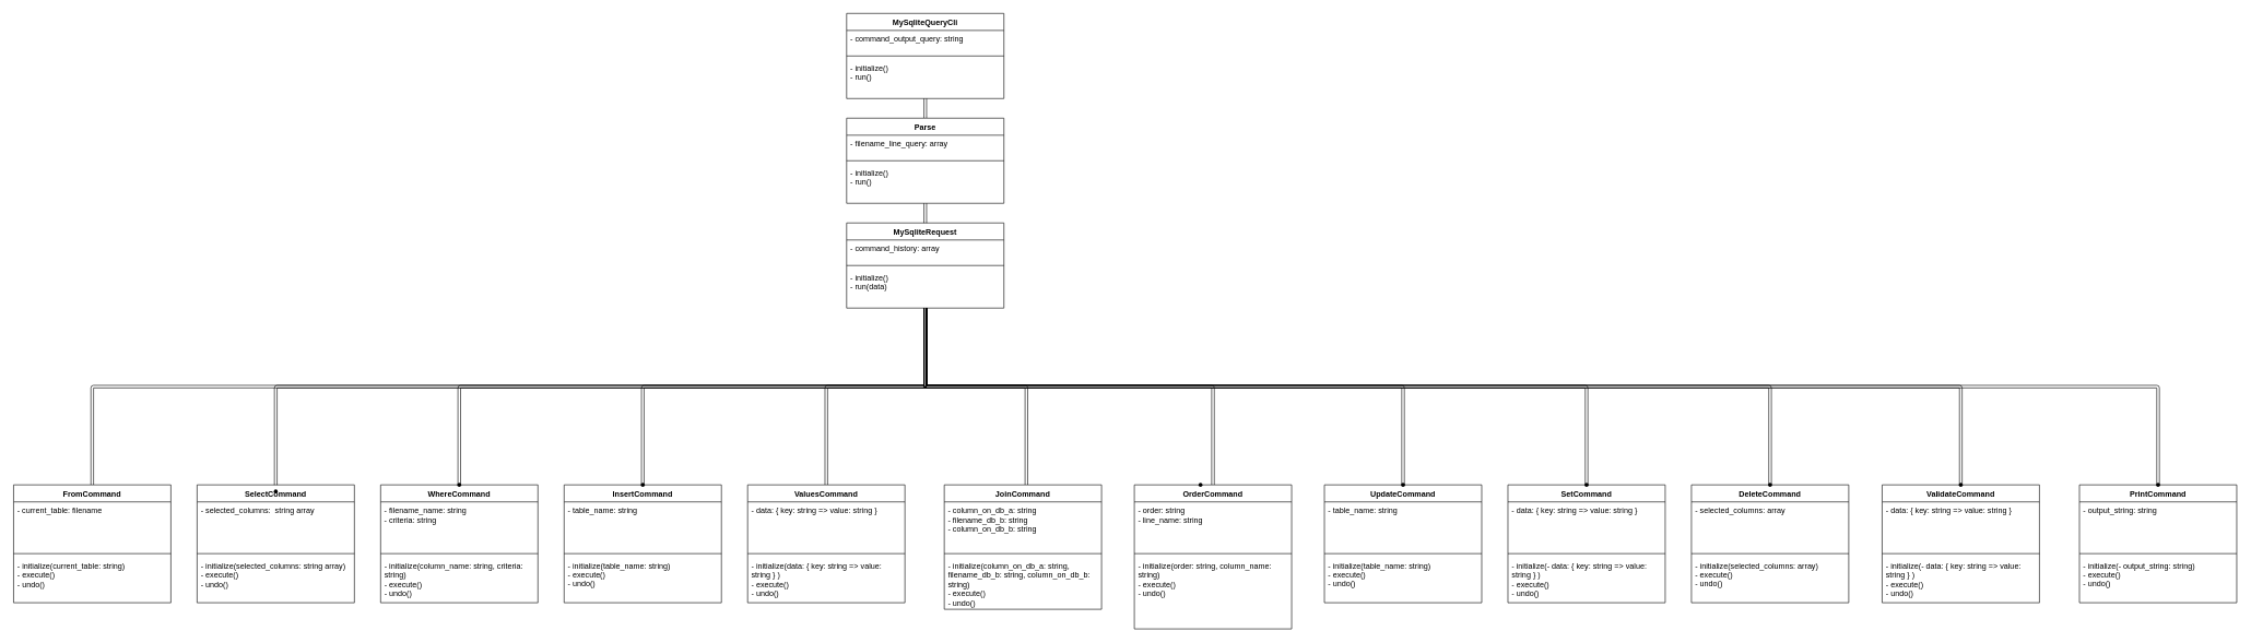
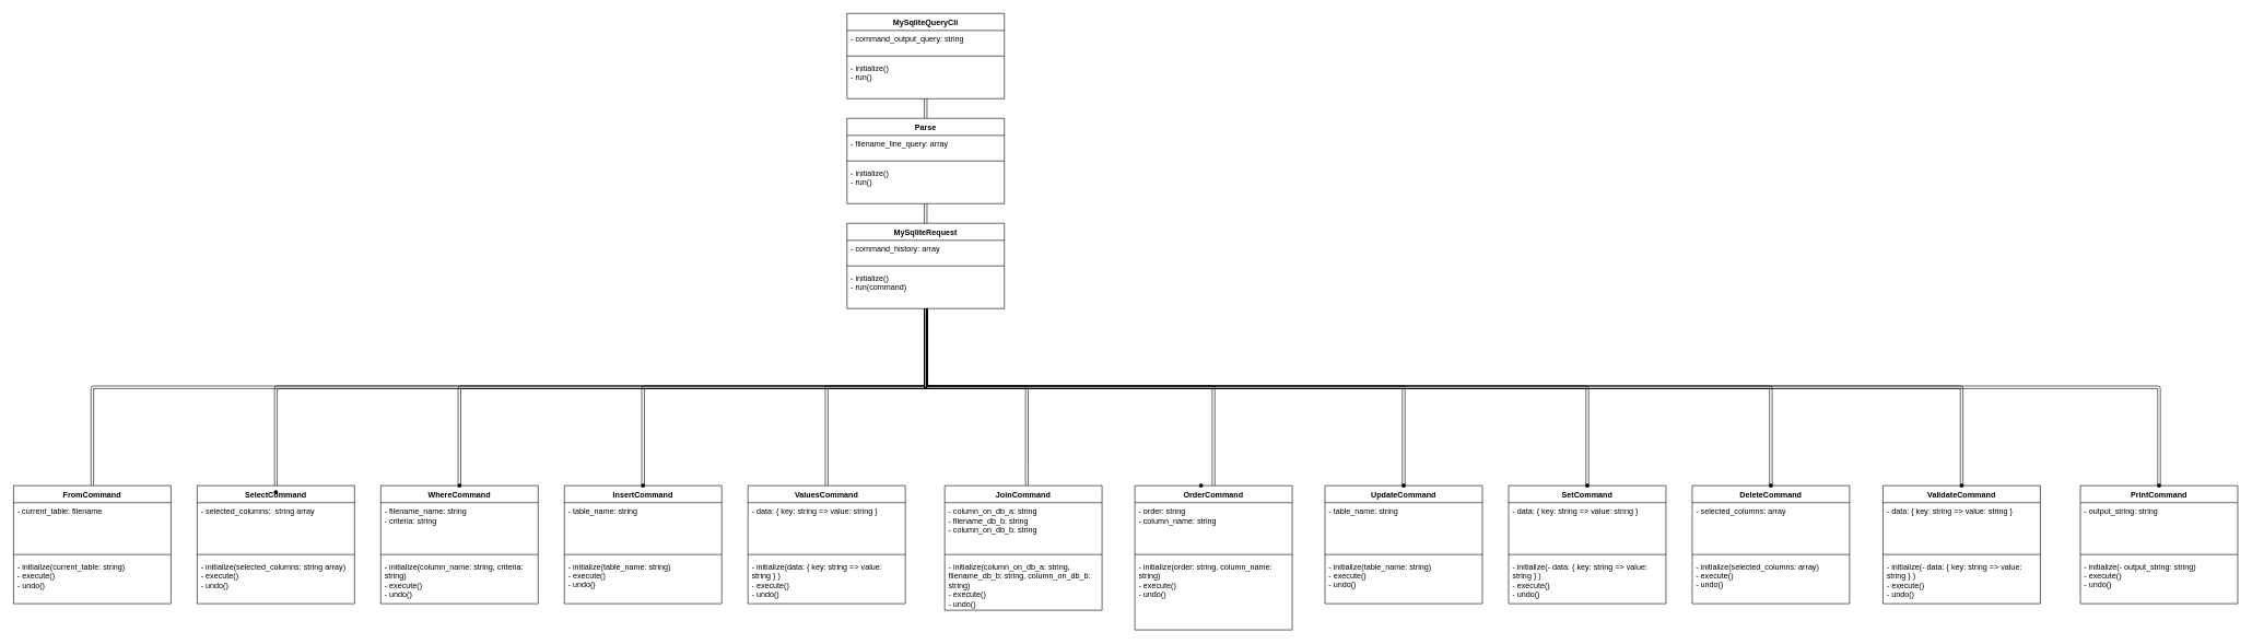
- <mxCell id="17" value="- initialize()&#10;- run(data)" style="text;strokeColor=none;fillColor=none;align=left;verticalAlign=top;spacingLeft=4;spacingRight=4;overflow=hidden;rotatable=0;points=[[0,0.5],[1,0.5]];portConstraint=eastwest;" vertex="1" parent="14"><mxGeometry y="70" width="240" height="60" as="geometry" /></mxCell>
+ <mxCell id="17" value="- initialize()&#10;- run(command)" style="text;strokeColor=none;fillColor=none;align=left;verticalAlign=top;spacingLeft=4;spacingRight=4;overflow=hidden;rotatable=0;points=[[0,0.5],[1,0.5]];portConstraint=eastwest;" vertex="1" parent="14"><mxGeometry y="70" width="240" height="60" as="geometry" /></mxCell>
- <mxCell id="40" value="- order: string&#10;- line_name: string" style="text;strokeColor=none;fillColor=none;align=left;verticalAlign=top;spacingLeft=4;spacingRight=4;overflow=hidden;rotatable=0;points=[[0,0.5],[1,0.5]];portConstraint=eastwest;" vertex="1" parent="39"><mxGeometry y="26" width="240" height="74" as="geometry" /></mxCell>
+ <mxCell id="40" value="- order: string&#10;- column_name: string" style="text;strokeColor=none;fillColor=none;align=left;verticalAlign=top;spacingLeft=4;spacingRight=4;overflow=hidden;rotatable=0;points=[[0,0.5],[1,0.5]];portConstraint=eastwest;" vertex="1" parent="39"><mxGeometry y="26" width="240" height="74" as="geometry" /></mxCell>
